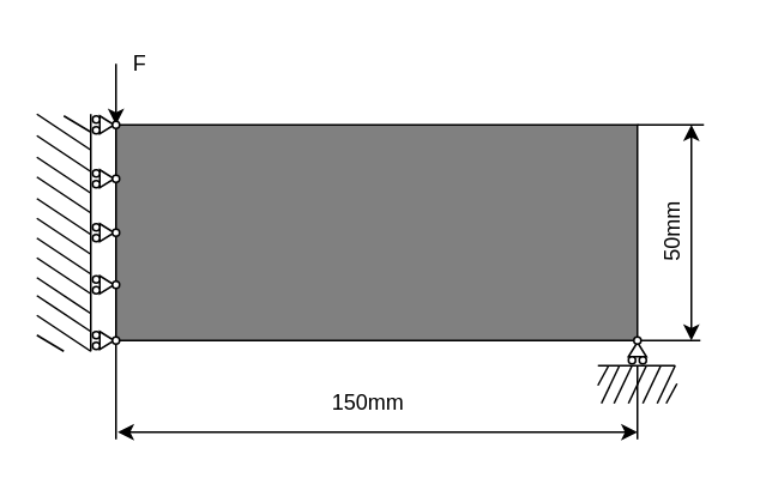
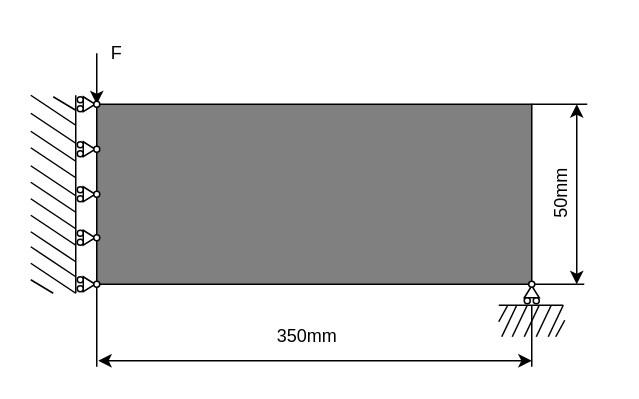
- <mxCell id="55" value="150mm" style="text;html=1;align=center;verticalAlign=middle;resizable=0;points=[];autosize=1;strokeColor=none;fillColor=none;" vertex="1" parent="1"><mxGeometry x="174" y="209" width="60" height="30" as="geometry" /></mxCell>
+ <mxCell id="55" value="350mm" style="text;html=1;align=center;verticalAlign=middle;resizable=0;points=[];autosize=1;strokeColor=none;fillColor=none;" vertex="1" parent="1"><mxGeometry x="174" y="209" width="60" height="30" as="geometry" /></mxCell>
